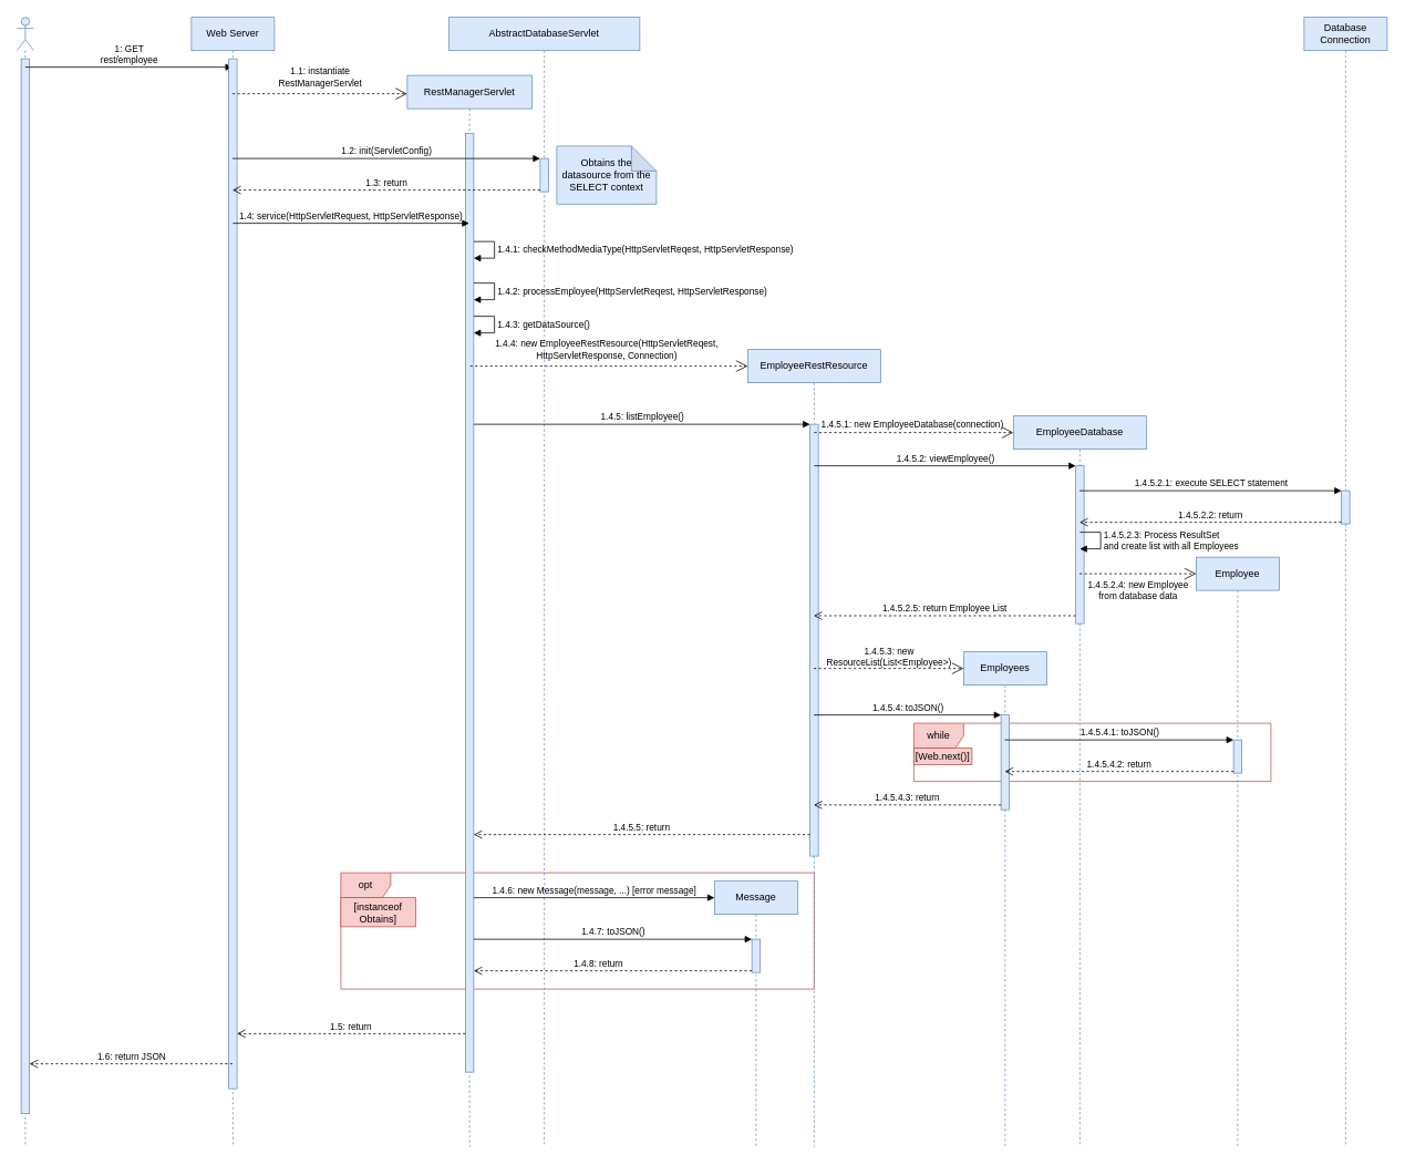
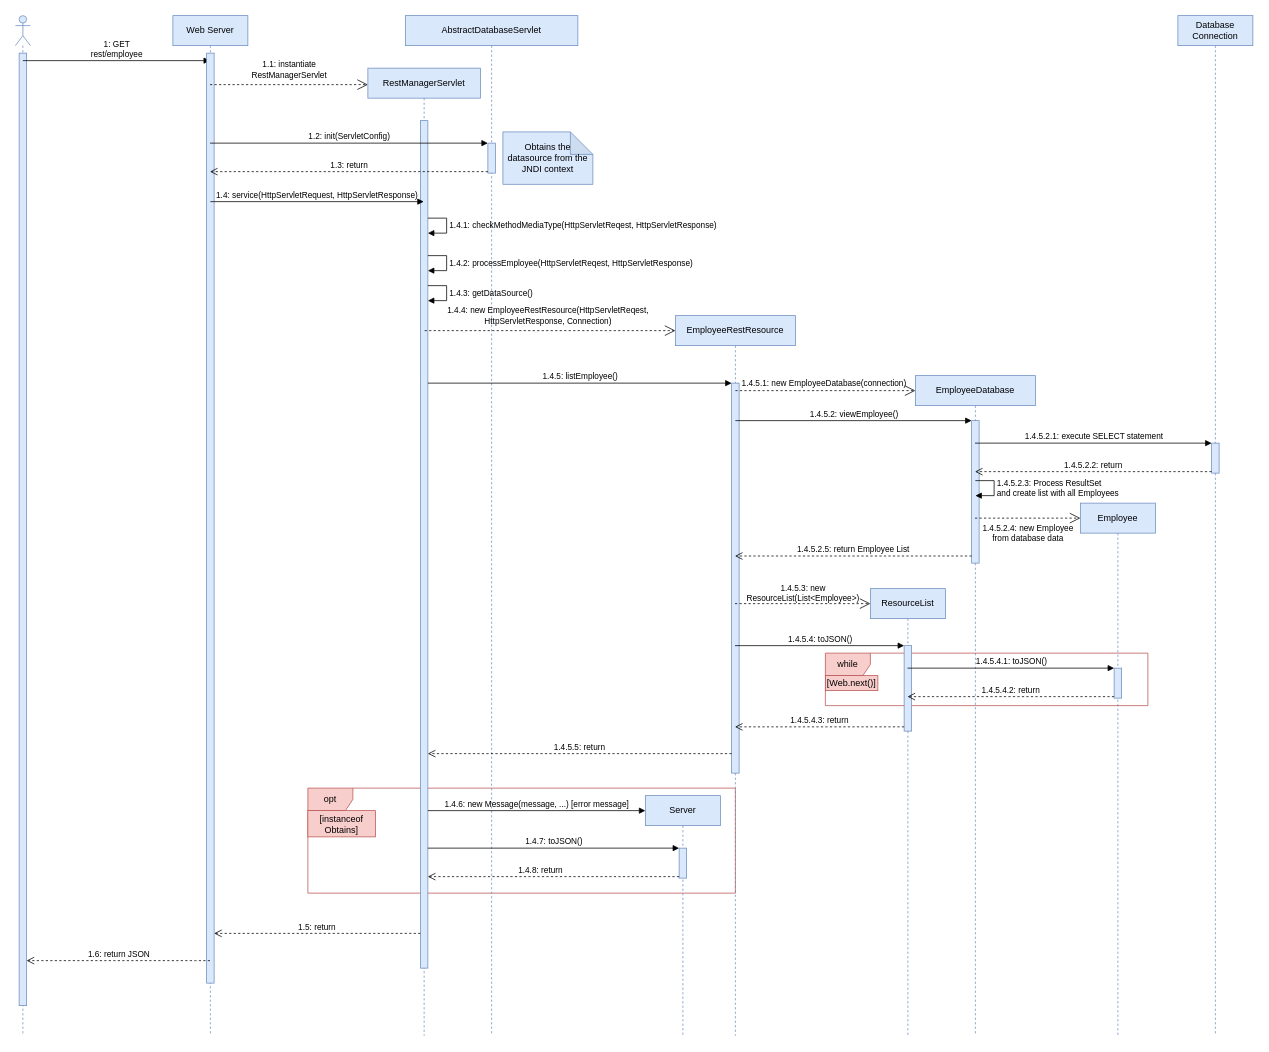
- <mxCell id="15" value="Obtains the datasource from the SELECT context" style="shape=note;whiteSpace=wrap;html=1;backgroundOutline=1;darkOpacity=0.05;fillColor=#dae8fc;strokeColor=#6c8ebf;" parent="13" vertex="1"><mxGeometry x="130" y="155" width="120" height="70" as="geometry" /></mxCell>
+ <mxCell id="15" value="Obtains the datasource from the JNDI context" style="shape=note;whiteSpace=wrap;html=1;backgroundOutline=1;darkOpacity=0.05;fillColor=#dae8fc;strokeColor=#6c8ebf;" parent="13" vertex="1"><mxGeometry x="130" y="155" width="120" height="70" as="geometry" /></mxCell>
- <mxCell id="40" value="Employees" style="shape=umlLifeline;perimeter=lifelinePerimeter;whiteSpace=wrap;html=1;container=1;collapsible=0;recursiveResize=0;outlineConnect=0;fillColor=#dae8fc;strokeColor=#6c8ebf;" parent="1" vertex="1"><mxGeometry x="1160" y="784" width="100" height="596" as="geometry" /></mxCell>
+ <mxCell id="40" value="ResourceList" style="shape=umlLifeline;perimeter=lifelinePerimeter;whiteSpace=wrap;html=1;container=1;collapsible=0;recursiveResize=0;outlineConnect=0;fillColor=#dae8fc;strokeColor=#6c8ebf;" parent="1" vertex="1"><mxGeometry x="1160" y="784" width="100" height="596" as="geometry" /></mxCell>
- <mxCell id="50" value="Message" style="shape=umlLifeline;perimeter=lifelinePerimeter;whiteSpace=wrap;html=1;container=1;collapsible=0;recursiveResize=0;outlineConnect=0;fillColor=#dae8fc;strokeColor=#6c8ebf;" parent="1" vertex="1"><mxGeometry x="860" y="1060" width="100" height="320" as="geometry" /></mxCell>
+ <mxCell id="50" value="Server" style="shape=umlLifeline;perimeter=lifelinePerimeter;whiteSpace=wrap;html=1;container=1;collapsible=0;recursiveResize=0;outlineConnect=0;fillColor=#dae8fc;strokeColor=#6c8ebf;" parent="1" vertex="1"><mxGeometry x="860" y="1060" width="100" height="320" as="geometry" /></mxCell>
